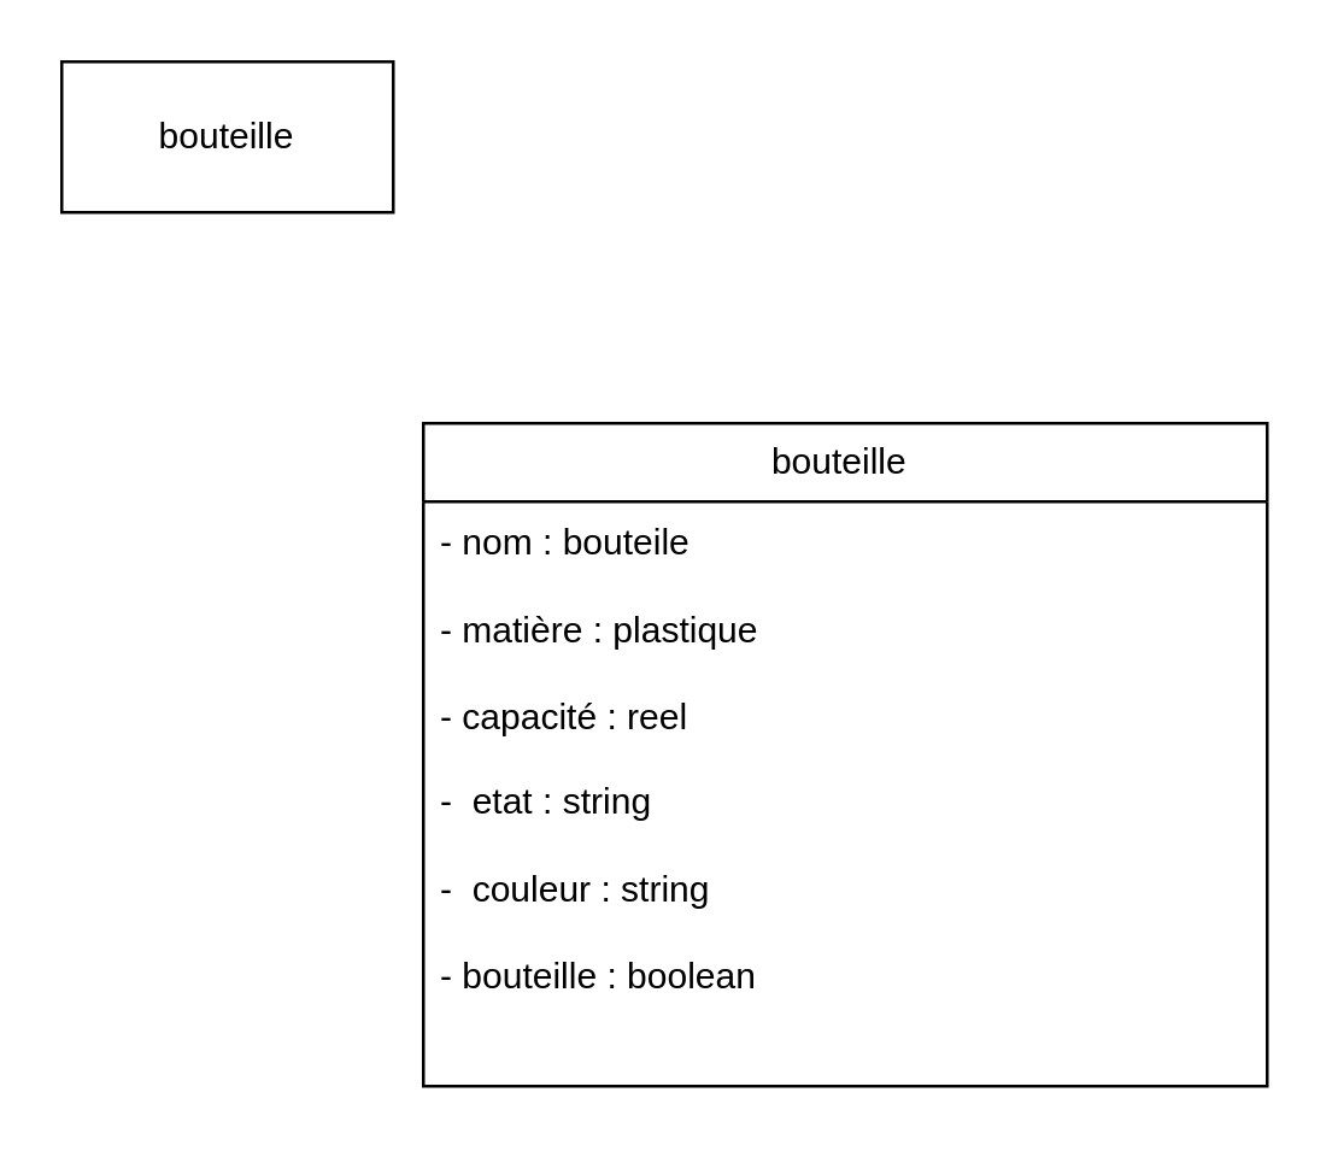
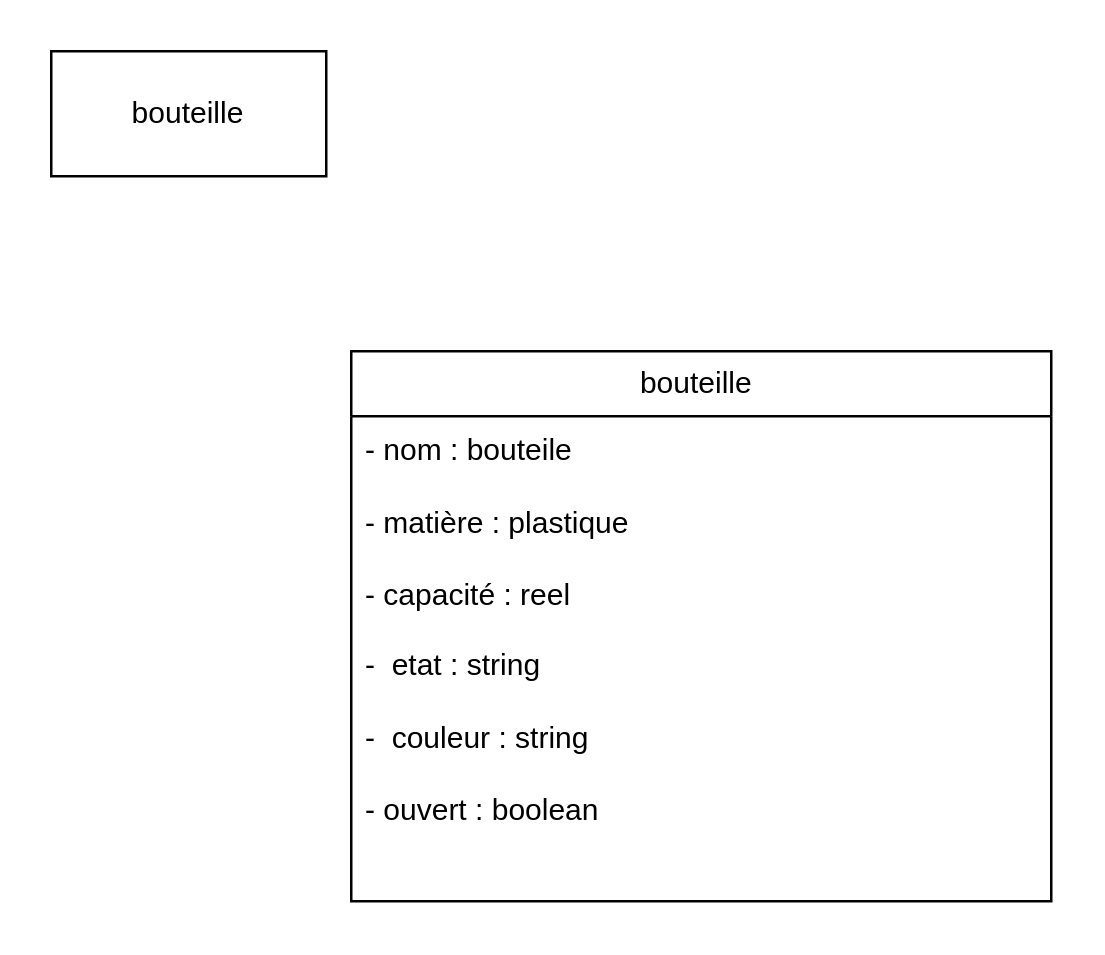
- <mxCell id="4" value="- nom : bouteile&amp;nbsp;&lt;br&gt;&lt;br&gt;- matière : plastique&amp;nbsp;&lt;br&gt;&lt;br&gt;- capacité : reel&amp;nbsp;&lt;br&gt;&lt;br&gt;-&amp;nbsp; etat : string&amp;nbsp;&lt;br&gt;&lt;br&gt;-&amp;nbsp; couleur : string&lt;br&gt;&lt;br&gt;- bouteille : boolean&amp;nbsp;" style="text;strokeColor=none;fillColor=none;align=left;verticalAlign=top;spacingLeft=4;spacingRight=4;overflow=hidden;rotatable=0;points=[[0,0.5],[1,0.5]];portConstraint=eastwest;whiteSpace=wrap;html=1;" parent="3" vertex="1"><mxGeometry y="26" width="280" height="194" as="geometry" /></mxCell>
+ <mxCell id="4" value="- nom : bouteile&amp;nbsp;&lt;br&gt;&lt;br&gt;- matière : plastique&amp;nbsp;&lt;br&gt;&lt;br&gt;- capacité : reel&amp;nbsp;&lt;br&gt;&lt;br&gt;-&amp;nbsp; etat : string&amp;nbsp;&lt;br&gt;&lt;br&gt;-&amp;nbsp; couleur : string&lt;br&gt;&lt;br&gt;- ouvert : boolean&amp;nbsp;" style="text;strokeColor=none;fillColor=none;align=left;verticalAlign=top;spacingLeft=4;spacingRight=4;overflow=hidden;rotatable=0;points=[[0,0.5],[1,0.5]];portConstraint=eastwest;whiteSpace=wrap;html=1;" parent="3" vertex="1"><mxGeometry y="26" width="280" height="194" as="geometry" /></mxCell>
